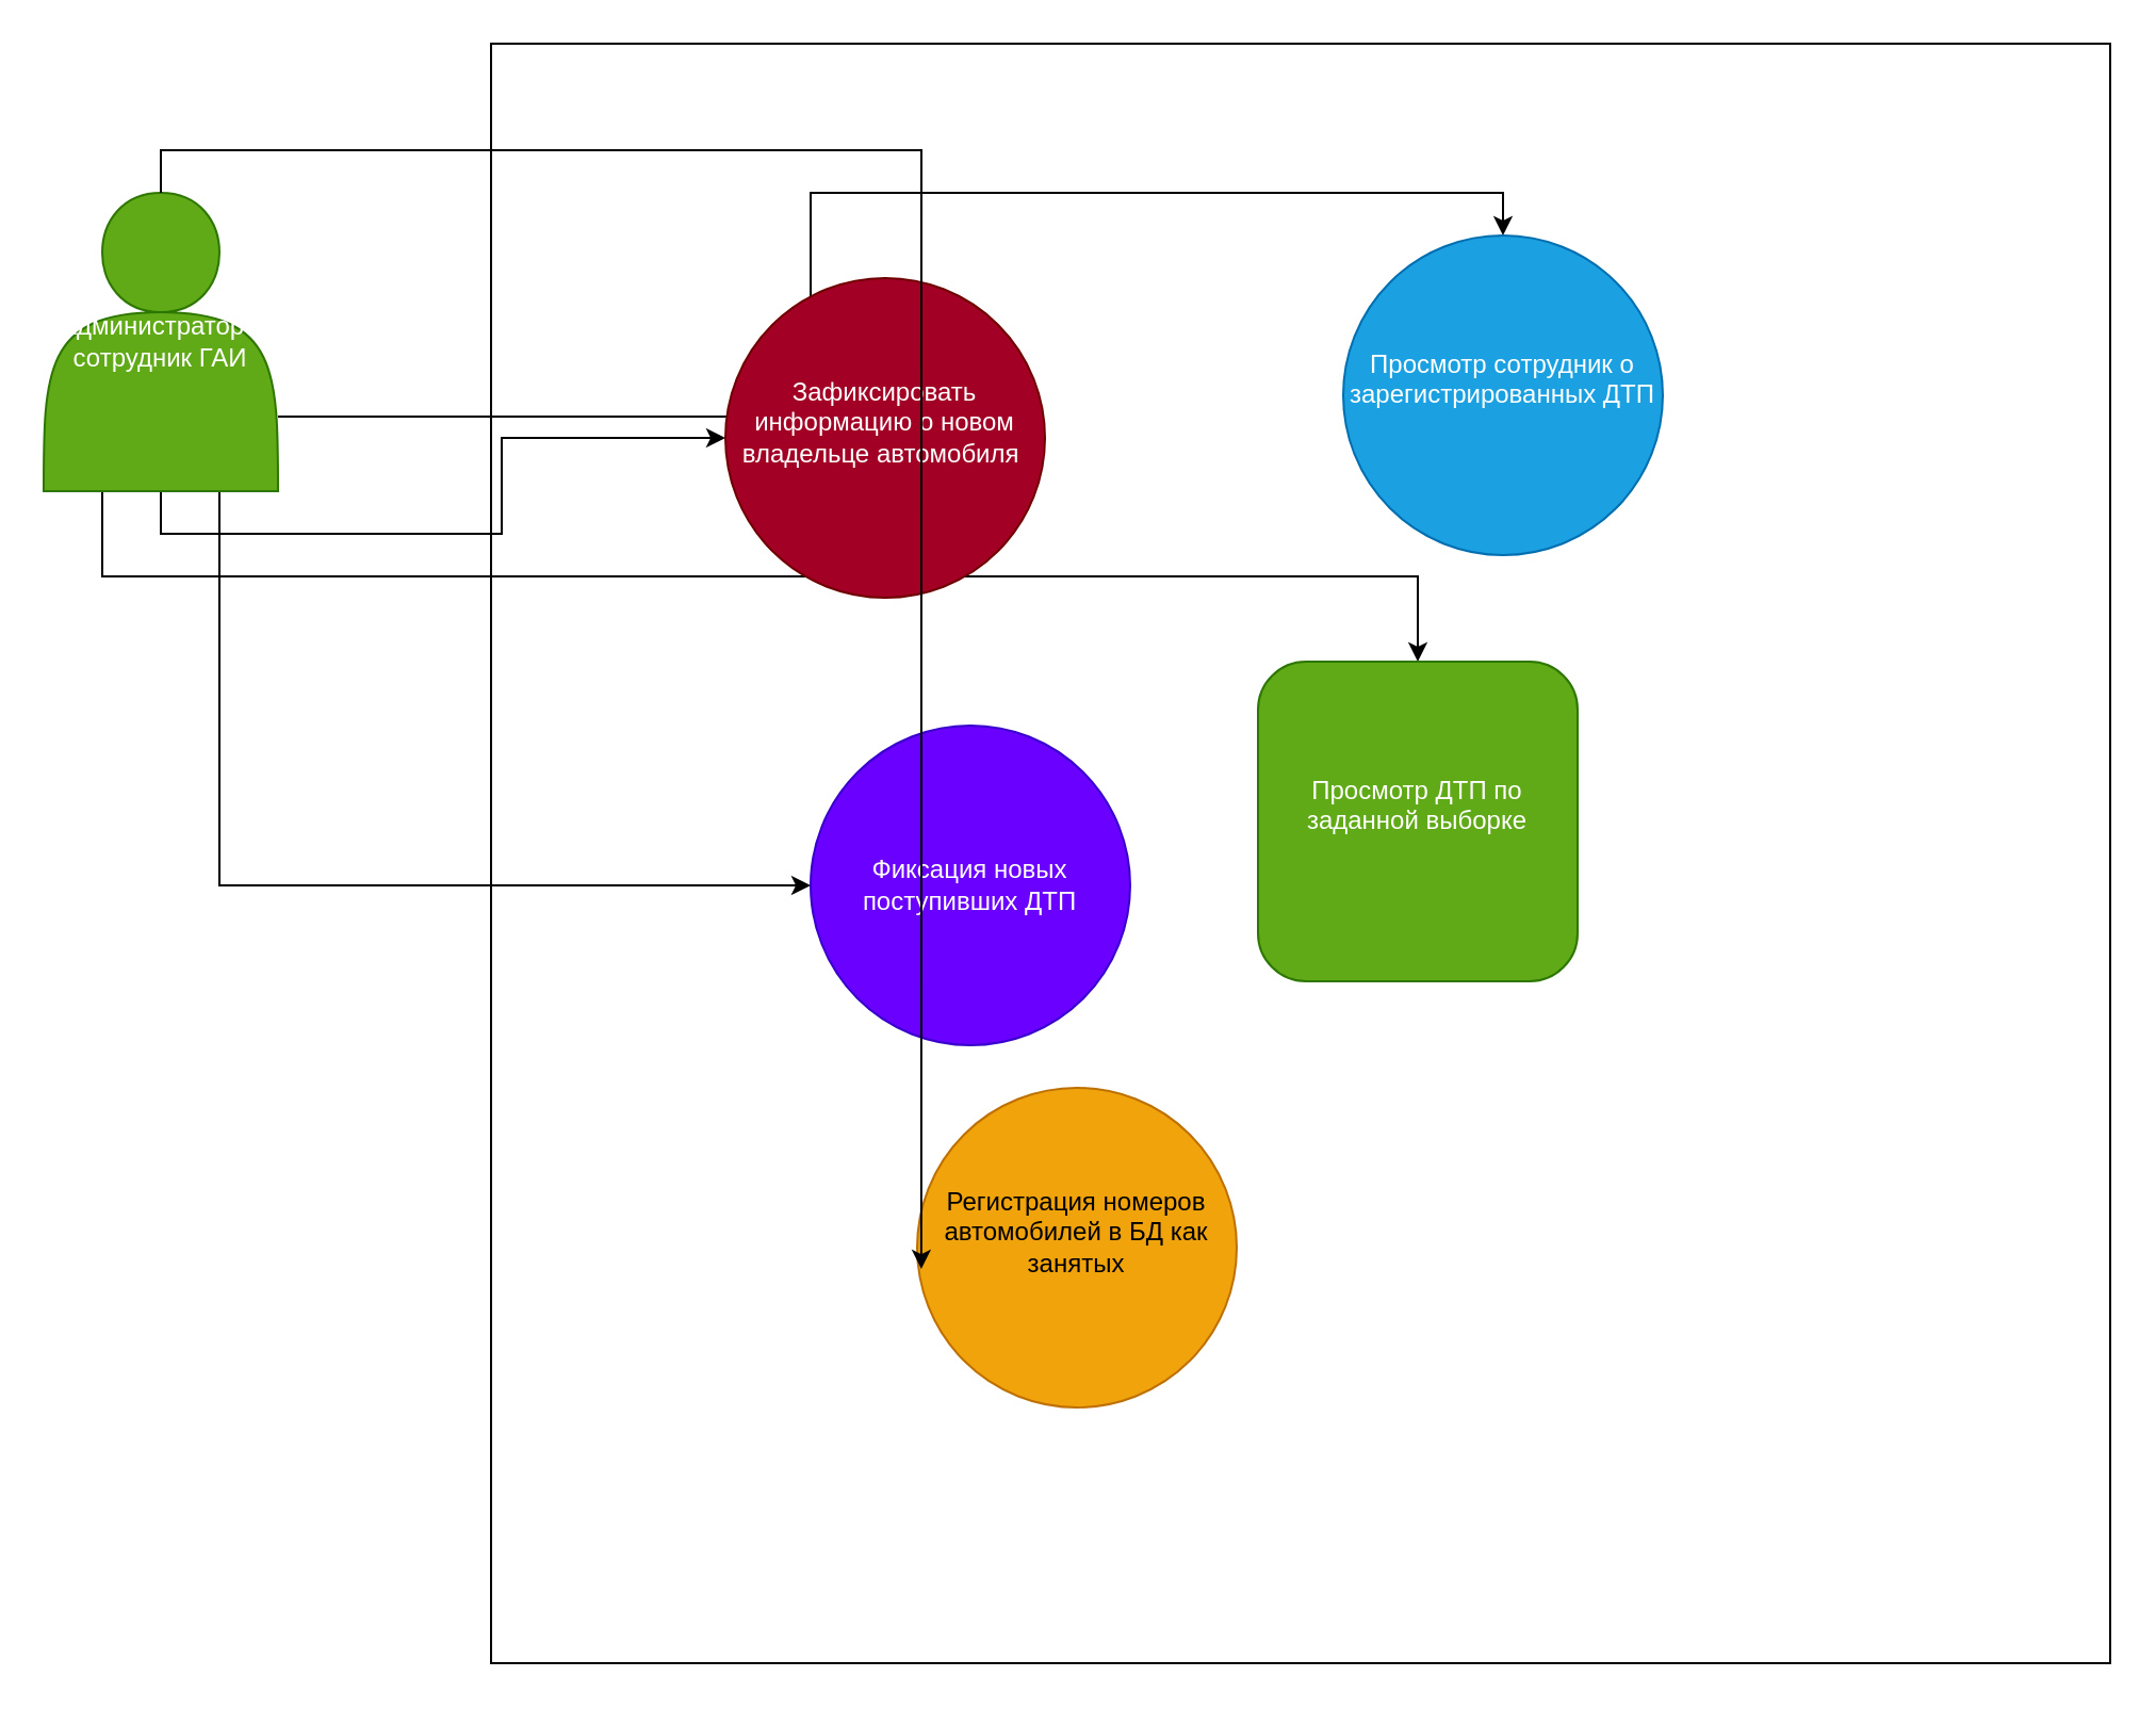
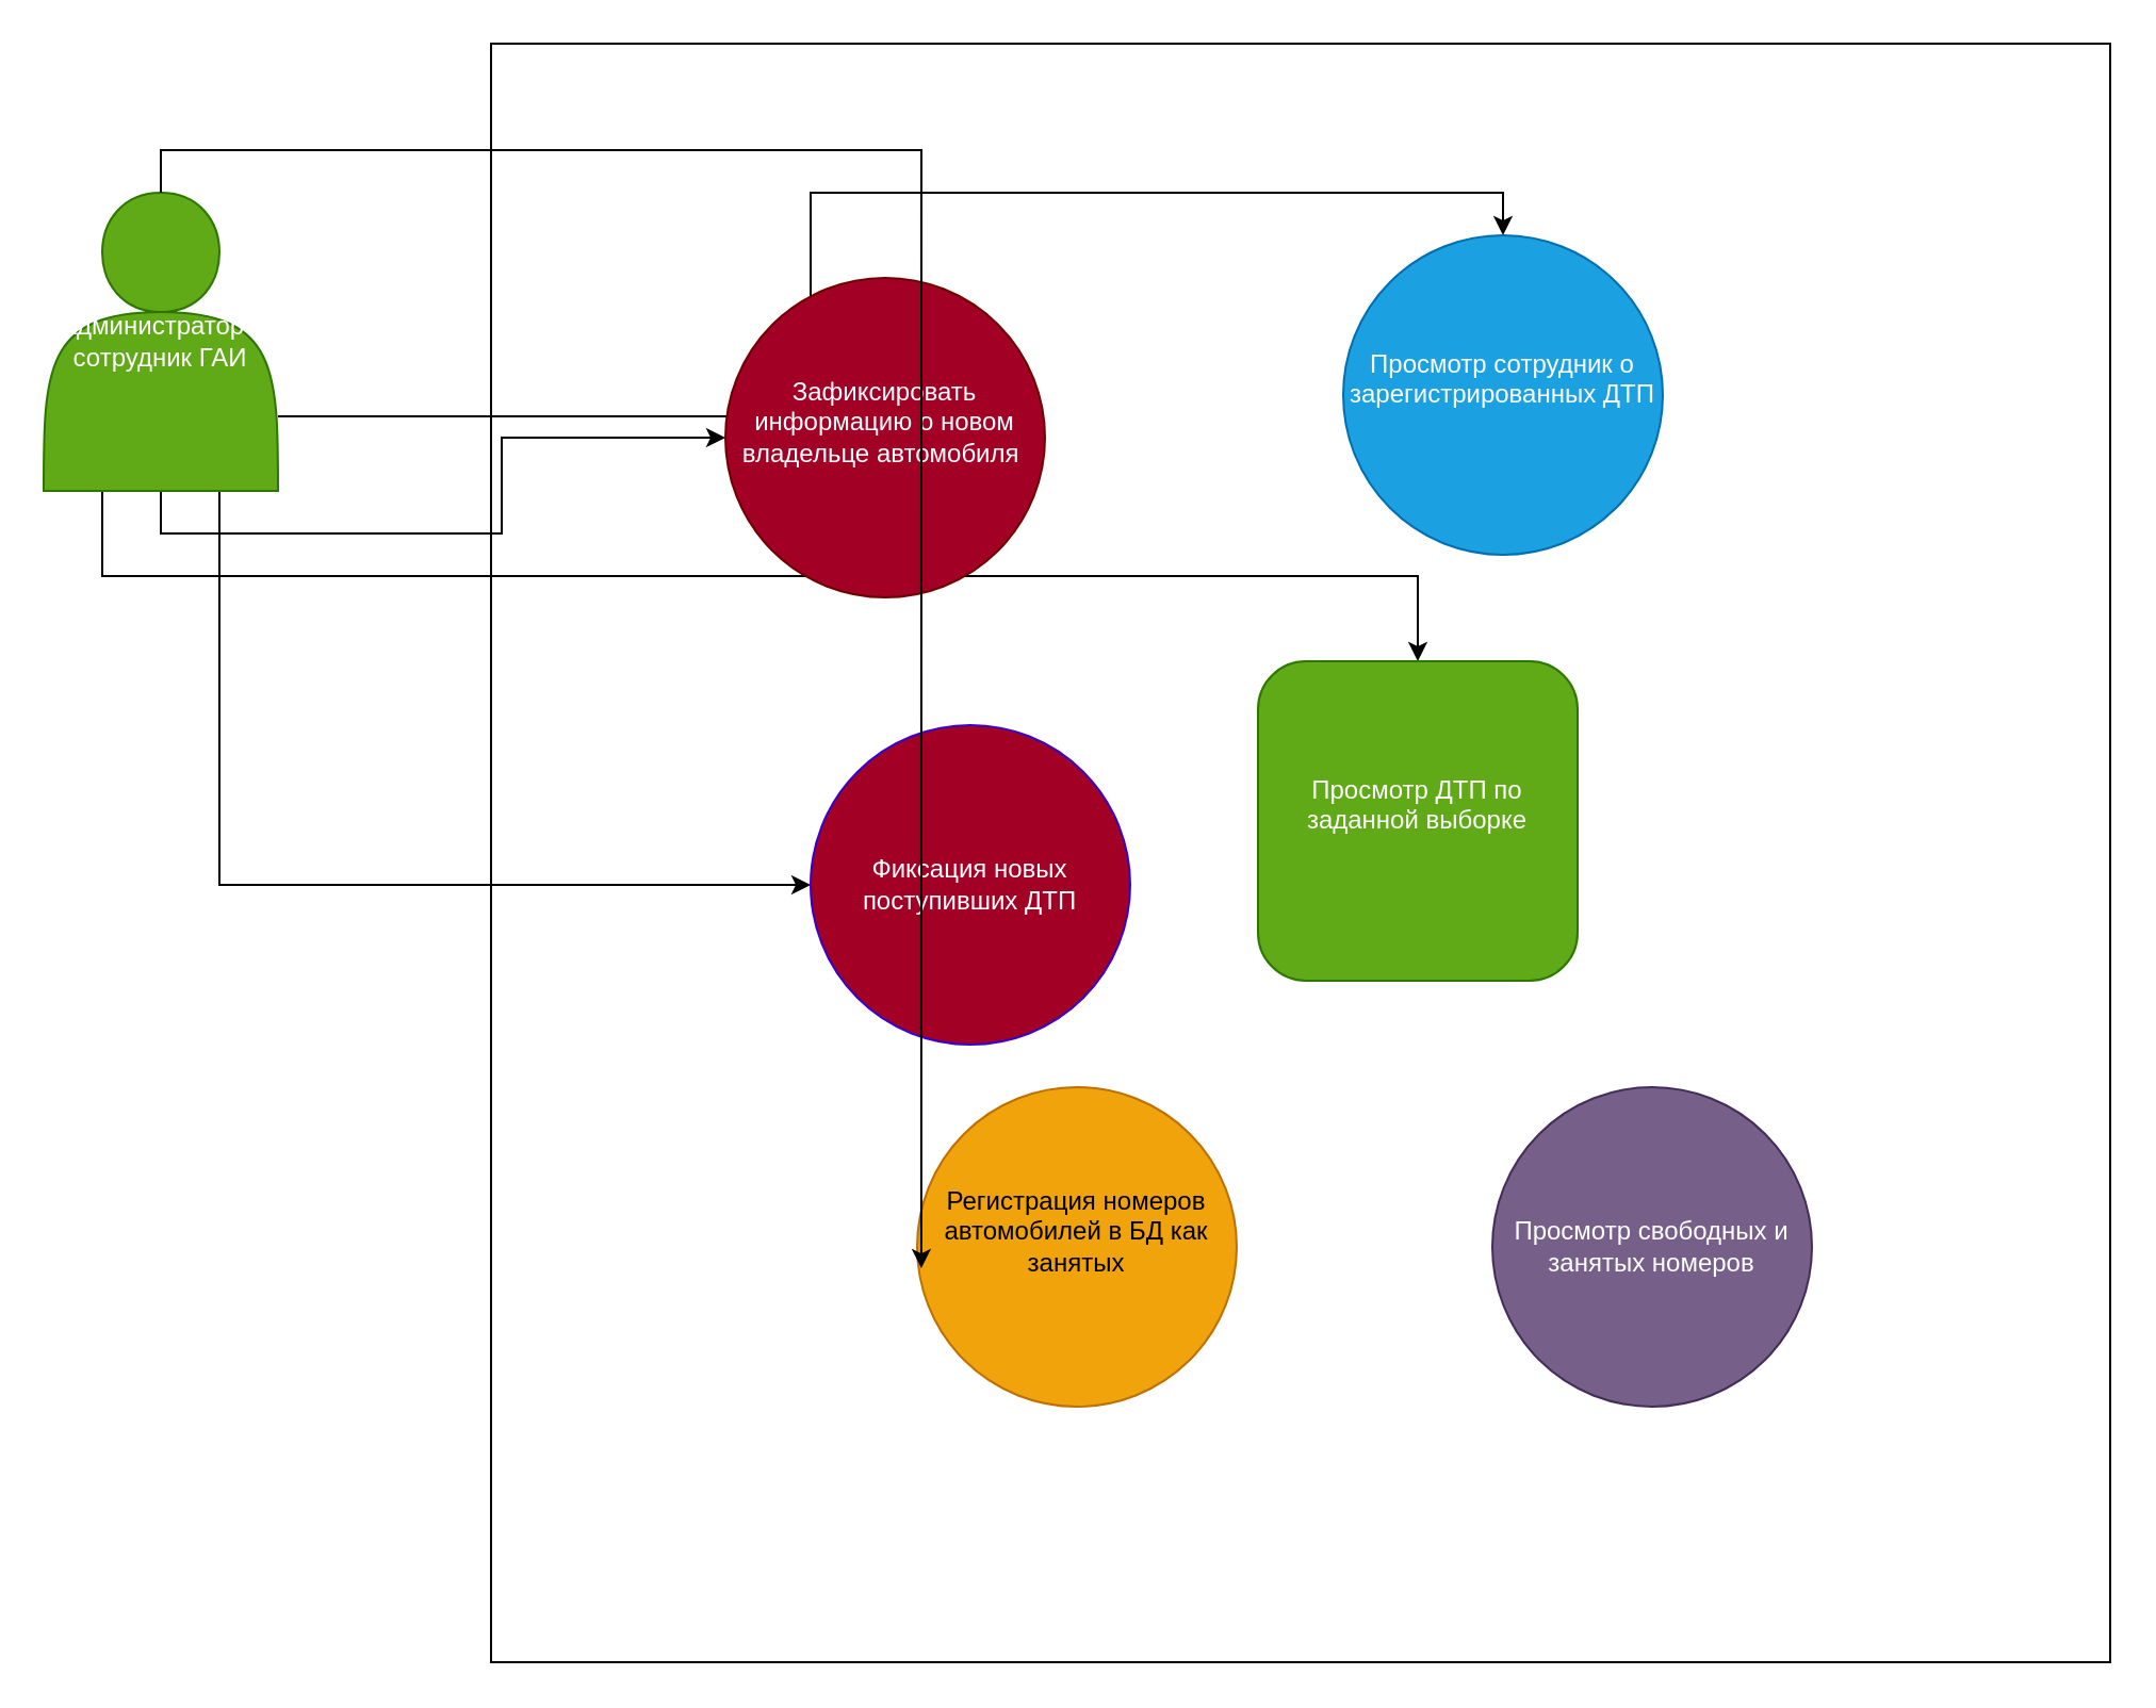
- <mxCell id="10" value="Фиксация новых поступивших ДТП" style="ellipse;whiteSpace=wrap;html=1;aspect=fixed;fillColor=#6a00ff;fontColor=#ffffff;strokeColor=#3700CC;" vertex="1" parent="1"><mxGeometry x="380" y="340" width="150" height="150" as="geometry" /></mxCell>
+ <mxCell id="10" value="Фиксация новых поступивших ДТП" style="ellipse;whiteSpace=wrap;html=1;aspect=fixed;fillColor=#a20025;fontColor=#ffffff;strokeColor=#3700CC;" vertex="1" parent="1"><mxGeometry x="380" y="340" width="150" height="150" as="geometry" /></mxCell>
+ <mxCell id="13" value="&lt;div&gt;Просмотр свободных и занятых номеров&lt;/div&gt;" style="ellipse;whiteSpace=wrap;html=1;aspect=fixed;fillColor=#76608a;fontColor=#ffffff;strokeColor=#432D57;" vertex="1" parent="1"><mxGeometry x="700" y="510" width="150" height="150" as="geometry" /></mxCell>
